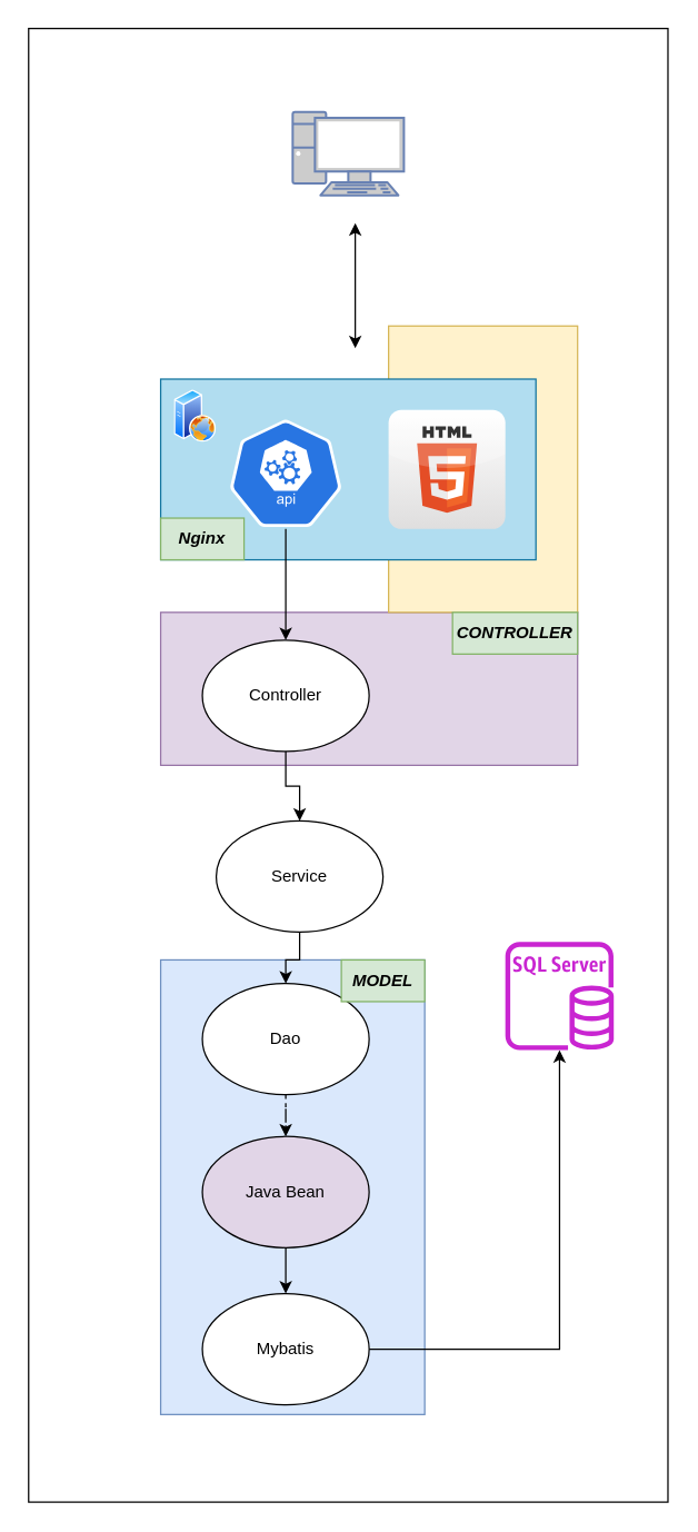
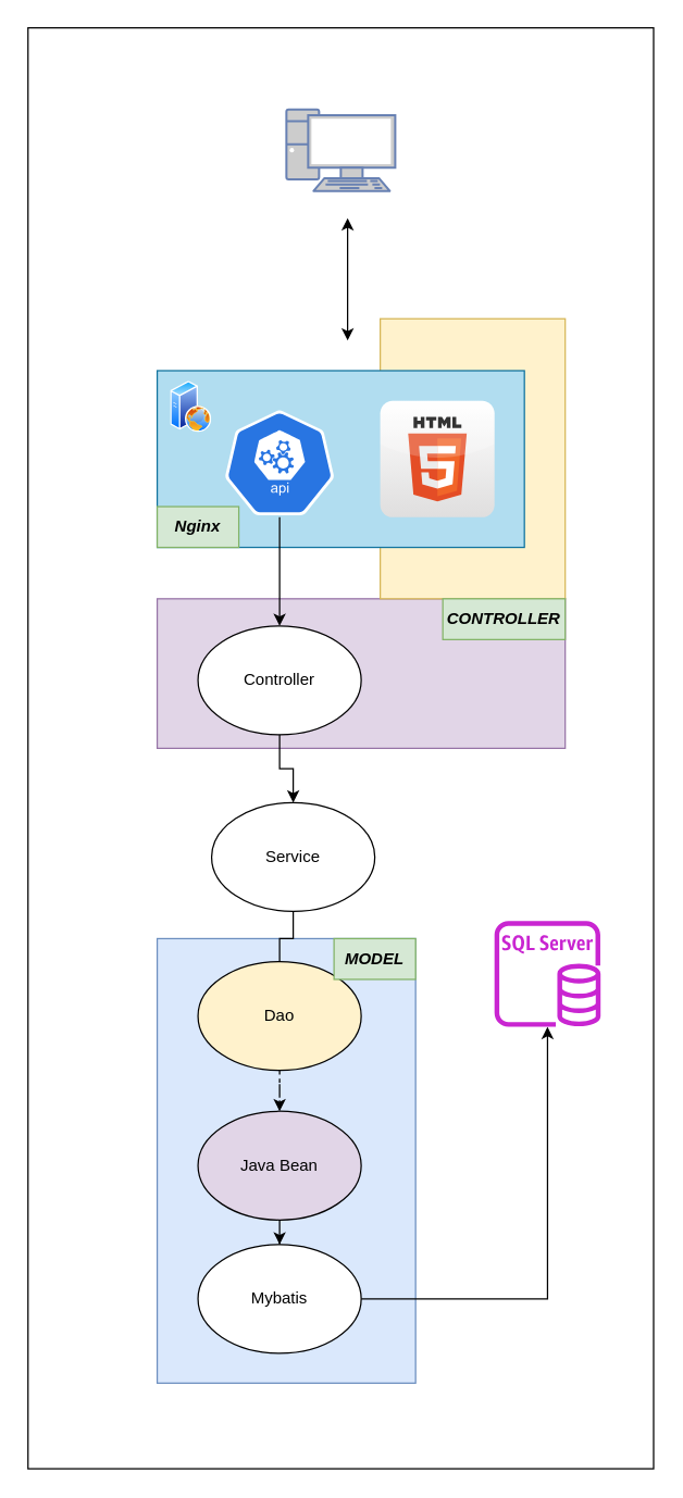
- <mxCell id="20" style="edgeStyle=orthogonalEdgeStyle;rounded=0;orthogonalLoop=1;jettySize=auto;html=1;entryX=0.5;entryY=0;entryDx=0;entryDy=0;" parent="1" source="21" target="23" edge="1"><mxGeometry relative="1" as="geometry" /></mxCell>
+ <mxCell id="20" style="edgeStyle=orthogonalEdgeStyle;rounded=0;orthogonalLoop=1;jettySize=auto;html=1;entryX=0.5;entryY=0;entryDx=0;entryDy=0;endArrow=none;" parent="1" source="21" target="23" edge="1"><mxGeometry relative="1" as="geometry" /></mxCell>
- <mxCell id="23" value="Dao" style="ellipse;whiteSpace=wrap;html=1;" parent="1" vertex="1"><mxGeometry x="145" y="707" width="120" height="80" as="geometry" /></mxCell>
+ <mxCell id="23" value="Dao" style="ellipse;whiteSpace=wrap;html=1;fillColor=#fff2cc;" parent="1" vertex="1"><mxGeometry x="145" y="707" width="120" height="80" as="geometry" /></mxCell>
- <mxCell id="15" value="Mybatis&lt;br&gt;" style="ellipse;whiteSpace=wrap;html=1;" parent="1" vertex="1"><mxGeometry x="145" y="930" width="120" height="80" as="geometry" /></mxCell>
+ <mxCell id="15" value="Mybatis&lt;br&gt;" style="ellipse;whiteSpace=wrap;html=1;" parent="1" vertex="1"><mxGeometry x="145" y="915" width="120" height="80" as="geometry" /></mxCell>
